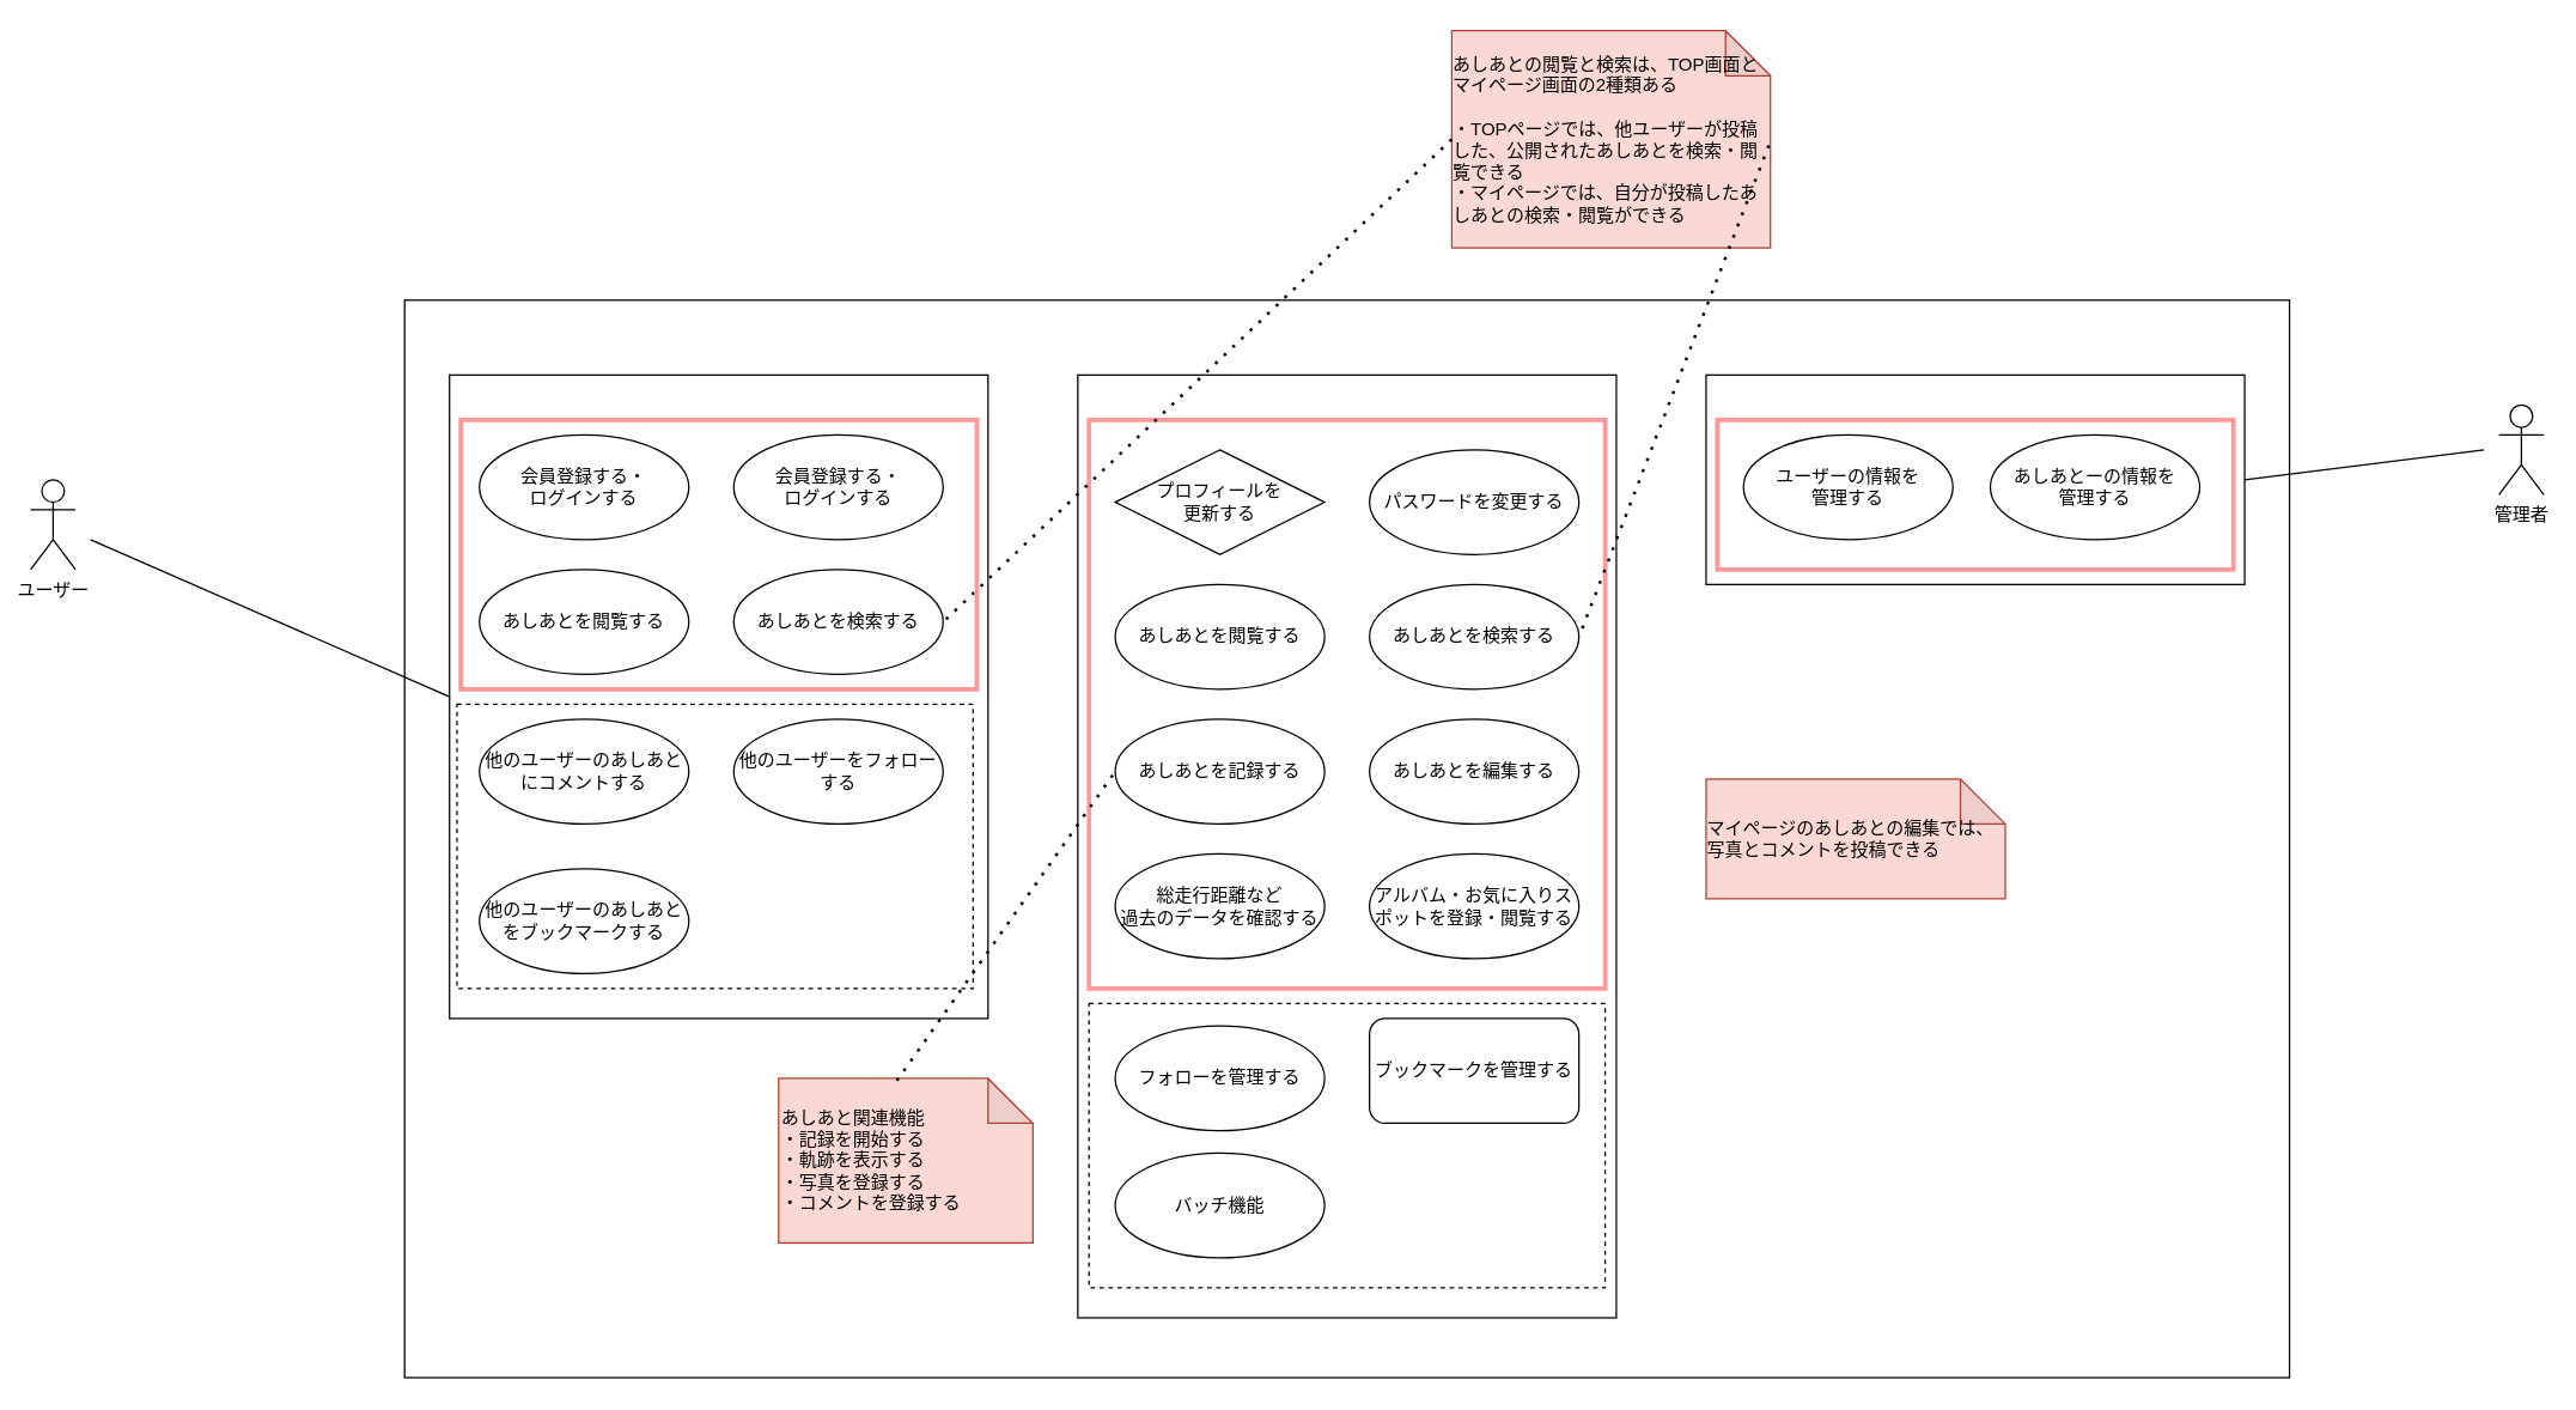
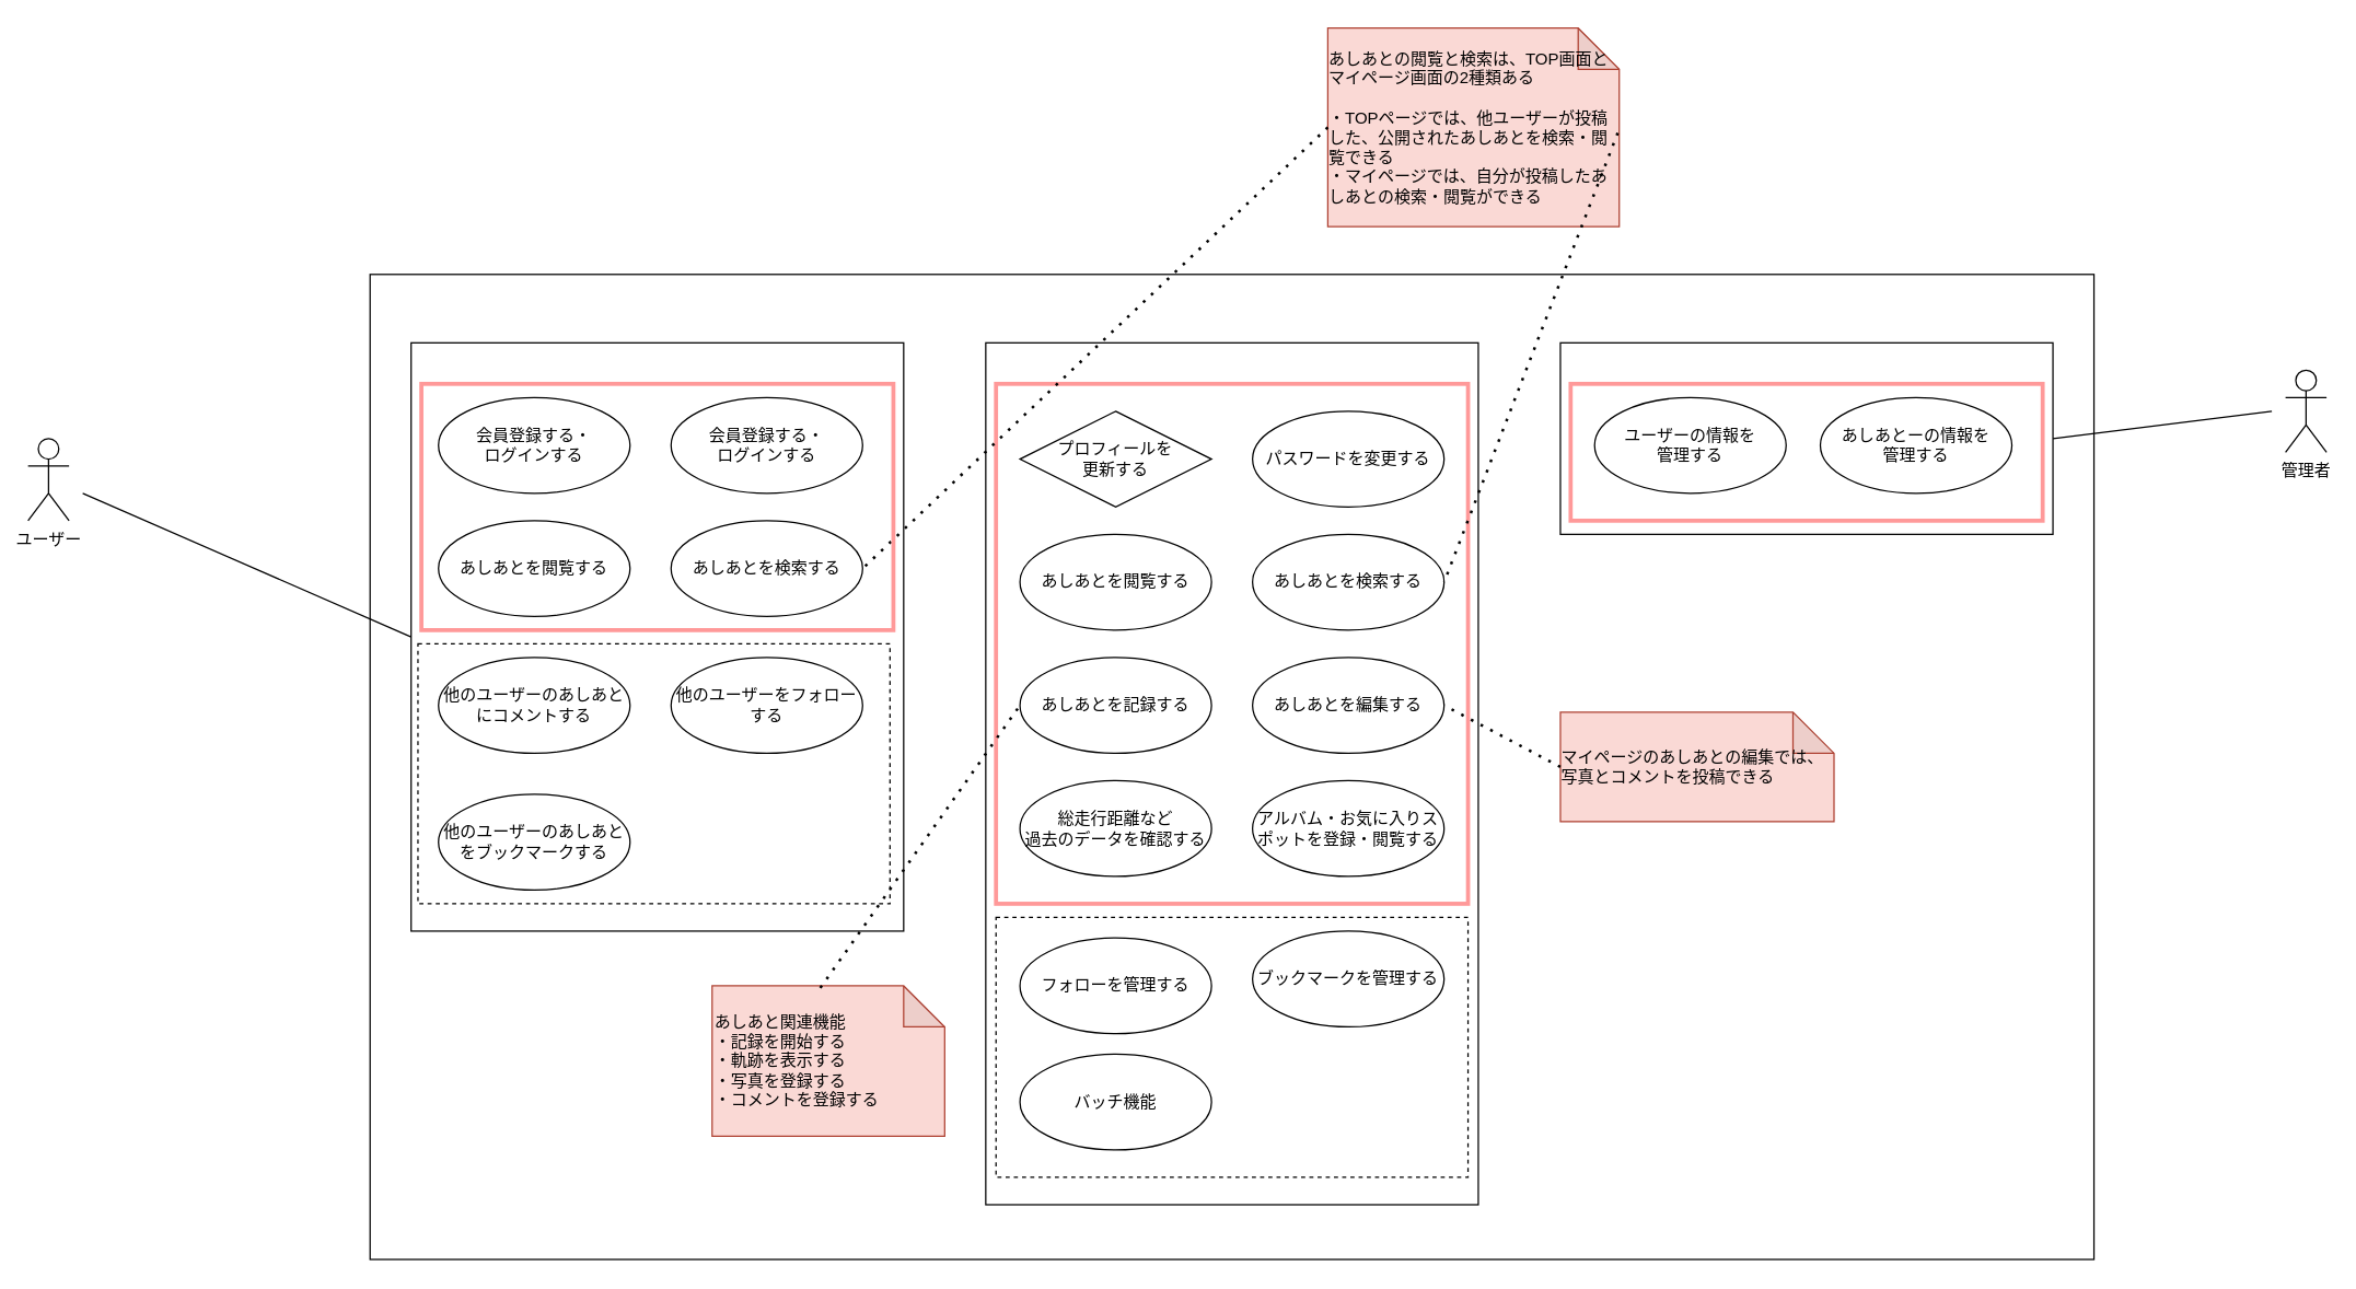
+ <mxCell id="26" value="" style="endArrow=none;dashed=1;html=1;dashPattern=1 3;strokeWidth=2;fontColor=#000000;entryX=1;entryY=0.5;entryDx=0;entryDy=0;exitX=0;exitY=0.5;exitDx=0;exitDy=0;exitPerimeter=0;" edge="1" parent="1" source="15" target="13"><mxGeometry width="50" height="50" relative="1" as="geometry"><mxPoint x="710" y="657.5" as="sourcePoint" /><mxPoint x="645" y="592.5" as="targetPoint" /></mxGeometry></mxCell>
- <mxCell id="40" value="ブックマークを管理する" style="whiteSpace=wrap;html=1;fillColor=none;rounded=1;" vertex="1" parent="1"><mxGeometry x="915" y="680" width="140" height="70" as="geometry" /></mxCell>
+ <mxCell id="40" value="ブックマークを管理する" style="ellipse;whiteSpace=wrap;html=1;fillColor=none;" vertex="1" parent="1"><mxGeometry x="915" y="680" width="140" height="70" as="geometry" /></mxCell>
